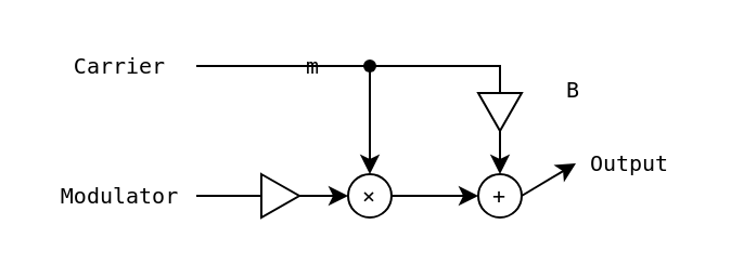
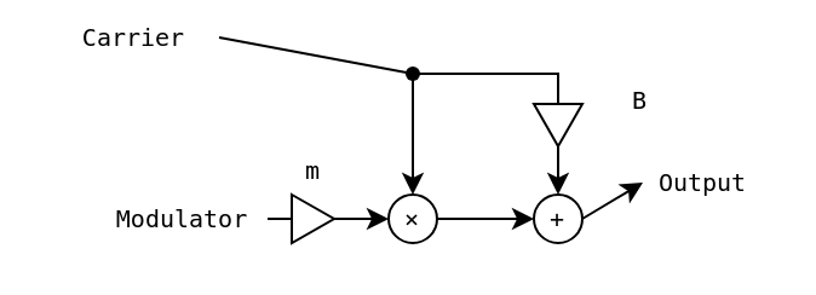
- <mxCell id="3" value="Carrier" style="text;html=1;strokeColor=none;fillColor=none;align=center;verticalAlign=middle;whiteSpace=wrap;rounded=0;fontFamily=monospace;fontSize=10;" parent="1" vertex="1"><mxGeometry x="20" y="20" width="70" height="20" as="geometry" /></mxCell>
+ <mxCell id="3" value="Carrier" style="text;html=1;strokeColor=none;fillColor=none;align=center;verticalAlign=middle;whiteSpace=wrap;rounded=0;fontFamily=monospace;fontSize=10;" parent="1" vertex="1"><mxGeometry x="20" y="5" width="70" height="20" as="geometry" /></mxCell>
- <mxCell id="17" value="m" style="text;html=1;strokeColor=none;fillColor=none;align=center;verticalAlign=middle;whiteSpace=wrap;rounded=0;fontFamily=monospace;fontSize=10;" vertex="1" parent="1"><mxGeometry x="133.75" y="20" width="20" height="20" as="geometry" /></mxCell>
+ <mxCell id="17" value="m" style="text;html=1;strokeColor=none;fillColor=none;align=center;verticalAlign=middle;whiteSpace=wrap;rounded=0;fontFamily=monospace;fontSize=10;" vertex="1" parent="1"><mxGeometry x="118.75" y="60" width="20" height="20" as="geometry" /></mxCell>
- <mxCell id="4" value="Modulator" style="text;html=1;strokeColor=none;fillColor=none;align=center;verticalAlign=middle;whiteSpace=wrap;rounded=0;fontFamily=monospace;fontSize=10;" parent="1" vertex="1"><mxGeometry x="20" y="80" width="70" height="20" as="geometry" /></mxCell>
+ <mxCell id="4" value="Modulator" style="text;html=1;strokeColor=none;fillColor=none;align=center;verticalAlign=middle;whiteSpace=wrap;rounded=0;fontFamily=monospace;fontSize=10;" parent="1" vertex="1"><mxGeometry x="40" y="80" width="70" height="20" as="geometry" /></mxCell>
